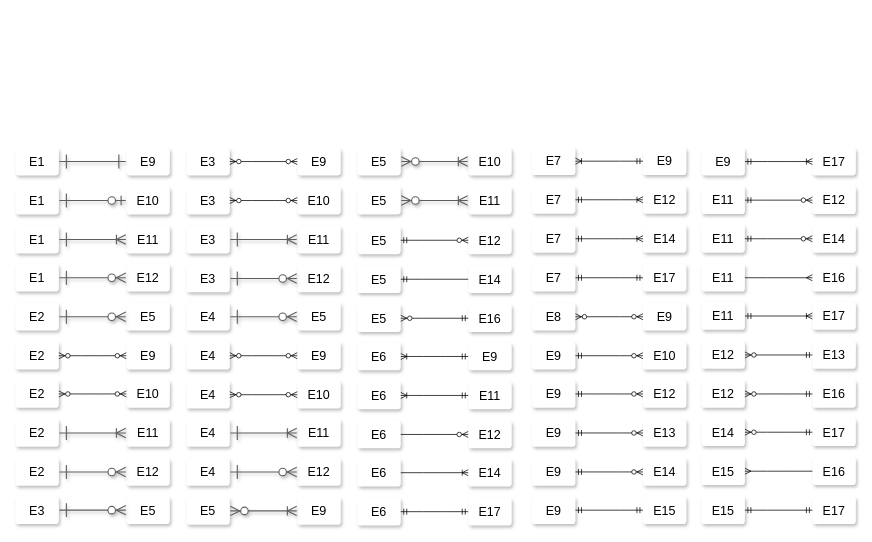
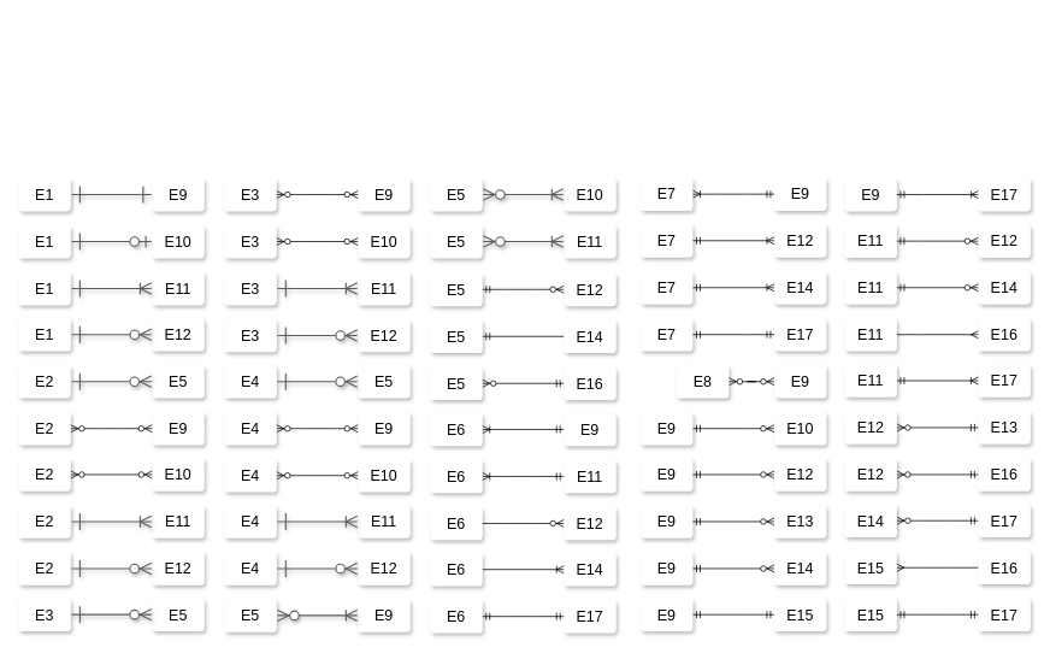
- <mxCell id="104" value="E8" style="html=1;overflow=block;blockSpacing=1;whiteSpace=wrap;fontSize=16.7;align=center;spacing=9;strokeColor=#unset;rounded=1;absoluteArcSize=1;arcSize=9;fillColor=#FFFFFF;strokeWidth=NaN;lucidId=Ev-.UOXe~5~G;shadow=1;" vertex="1" parent="1"><mxGeometry x="709" y="403" width="58" height="37" as="geometry" /></mxCell>
+ <mxCell id="104" value="E8" style="html=1;overflow=block;blockSpacing=1;whiteSpace=wrap;fontSize=16.7;align=center;spacing=9;strokeColor=#unset;rounded=1;absoluteArcSize=1;arcSize=9;fillColor=#FFFFFF;strokeWidth=NaN;lucidId=Ev-.UOXe~5~G;shadow=1;" vertex="1" parent="1"><mxGeometry x="749" y="403" width="58" height="37" as="geometry" /></mxCell>
